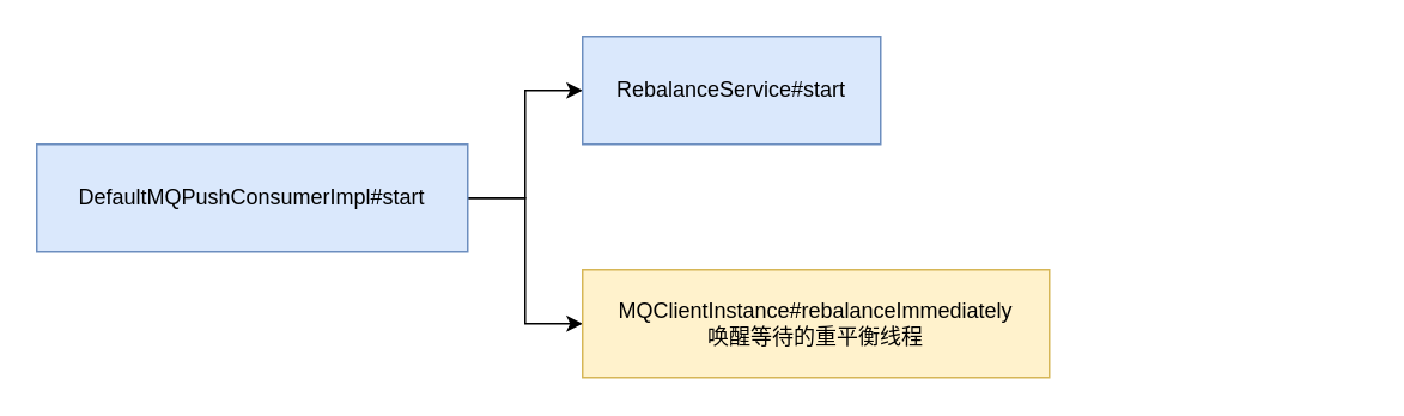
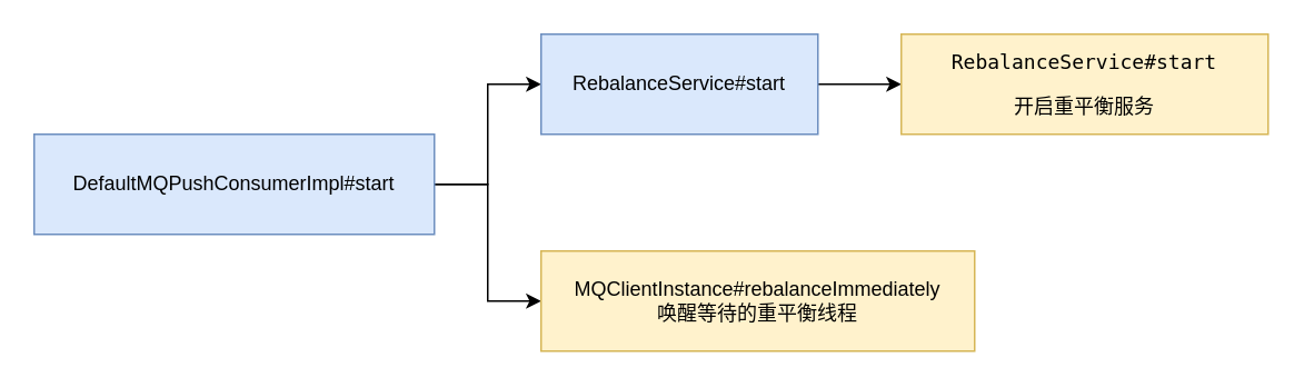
+ <mxCell id="5" style="edgeStyle=orthogonalEdgeStyle;rounded=0;orthogonalLoop=1;jettySize=auto;html=1;exitX=1;exitY=0.5;exitDx=0;exitDy=0;entryX=0;entryY=0.5;entryDx=0;entryDy=0;" edge="1" parent="1" source="6" target="7"><mxGeometry relative="1" as="geometry" /></mxCell>
+ <mxCell id="7" value="&lt;pre&gt;RebalanceService#start&lt;/pre&gt;&lt;pre&gt;开启重平衡服务&lt;/pre&gt;" style="rounded=0;whiteSpace=wrap;html=1;fillColor=#fff2cc;strokeColor=#d6b656;" vertex="1" parent="1"><mxGeometry x="540" y="20" width="220" height="60" as="geometry" /></mxCell>
